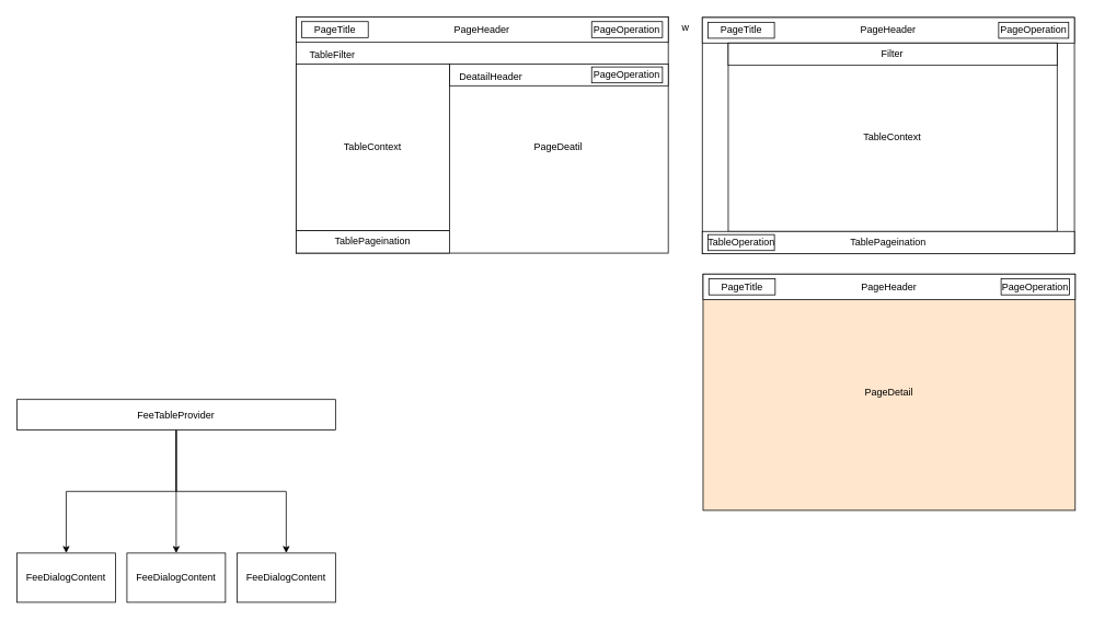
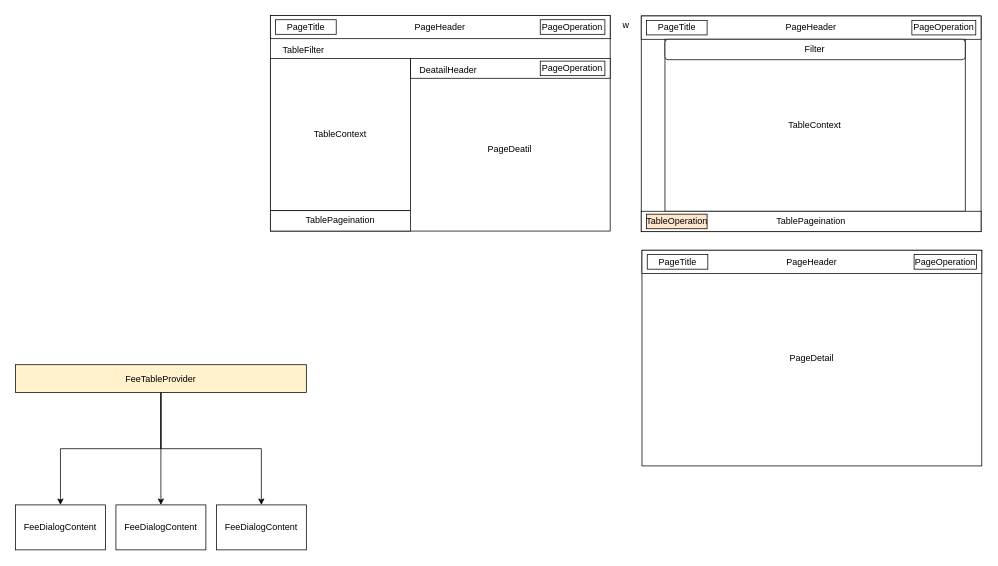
- <mxCell id="10" value="Filter" style="rounded=0;whiteSpace=wrap;html=1;" vertex="1" parent="3"><mxGeometry x="31.624" y="31.104" width="400.575" height="27.216" as="geometry" /></mxCell>
+ <mxCell id="10" value="Filter" style="whiteSpace=wrap;html=1;rounded=1;" vertex="1" parent="3"><mxGeometry x="31.624" y="31.104" width="400.575" height="27.216" as="geometry" /></mxCell>
- <mxCell id="19" value="PageDeatil" style="text;html=1;align=center;verticalAlign=middle;resizable=0;points=[];autosize=1;strokeColor=none;fillColor=none;" vertex="1" parent="12"><mxGeometry x="280.649" y="146.254" width="77" height="26" as="geometry" /></mxCell>
+ <mxCell id="19" value="PageDeatil" style="text;html=1;align=center;verticalAlign=middle;resizable=0;points=[];autosize=1;strokeColor=none;fillColor=none;" vertex="1" parent="12"><mxGeometry x="280.649" y="166.254" width="77" height="26" as="geometry" /></mxCell>
- <mxCell id="11" value="TableOperation" style="rounded=0;whiteSpace=wrap;html=1;" vertex="1" parent="3"><mxGeometry x="7.028" y="264.385" width="80.818" height="19.44" as="geometry" /></mxCell>
+ <mxCell id="11" value="TableOperation" style="rounded=0;whiteSpace=wrap;html=1;fillColor=#ffe6cc;" vertex="1" parent="3"><mxGeometry x="7.028" y="264.385" width="80.818" height="19.44" as="geometry" /></mxCell>
- <mxCell id="25" value="PageDetail" style="rounded=0;whiteSpace=wrap;html=1;fillColor=#ffe6cc;" vertex="1" parent="24"><mxGeometry width="453.283" height="287.713" as="geometry" /></mxCell>
+ <mxCell id="25" value="PageDetail" style="rounded=0;whiteSpace=wrap;html=1;" vertex="1" parent="24"><mxGeometry width="453.283" height="287.713" as="geometry" /></mxCell>
- <mxCell id="33" value="FeeTableProvider" style="whiteSpace=wrap;html=1;" vertex="1" parent="1"><mxGeometry x="20" y="486" width="388" height="37" as="geometry" /></mxCell>
+ <mxCell id="33" value="FeeTableProvider" style="whiteSpace=wrap;html=1;fillColor=#fff2cc;" vertex="1" parent="1"><mxGeometry x="20" y="486" width="388" height="37" as="geometry" /></mxCell>
